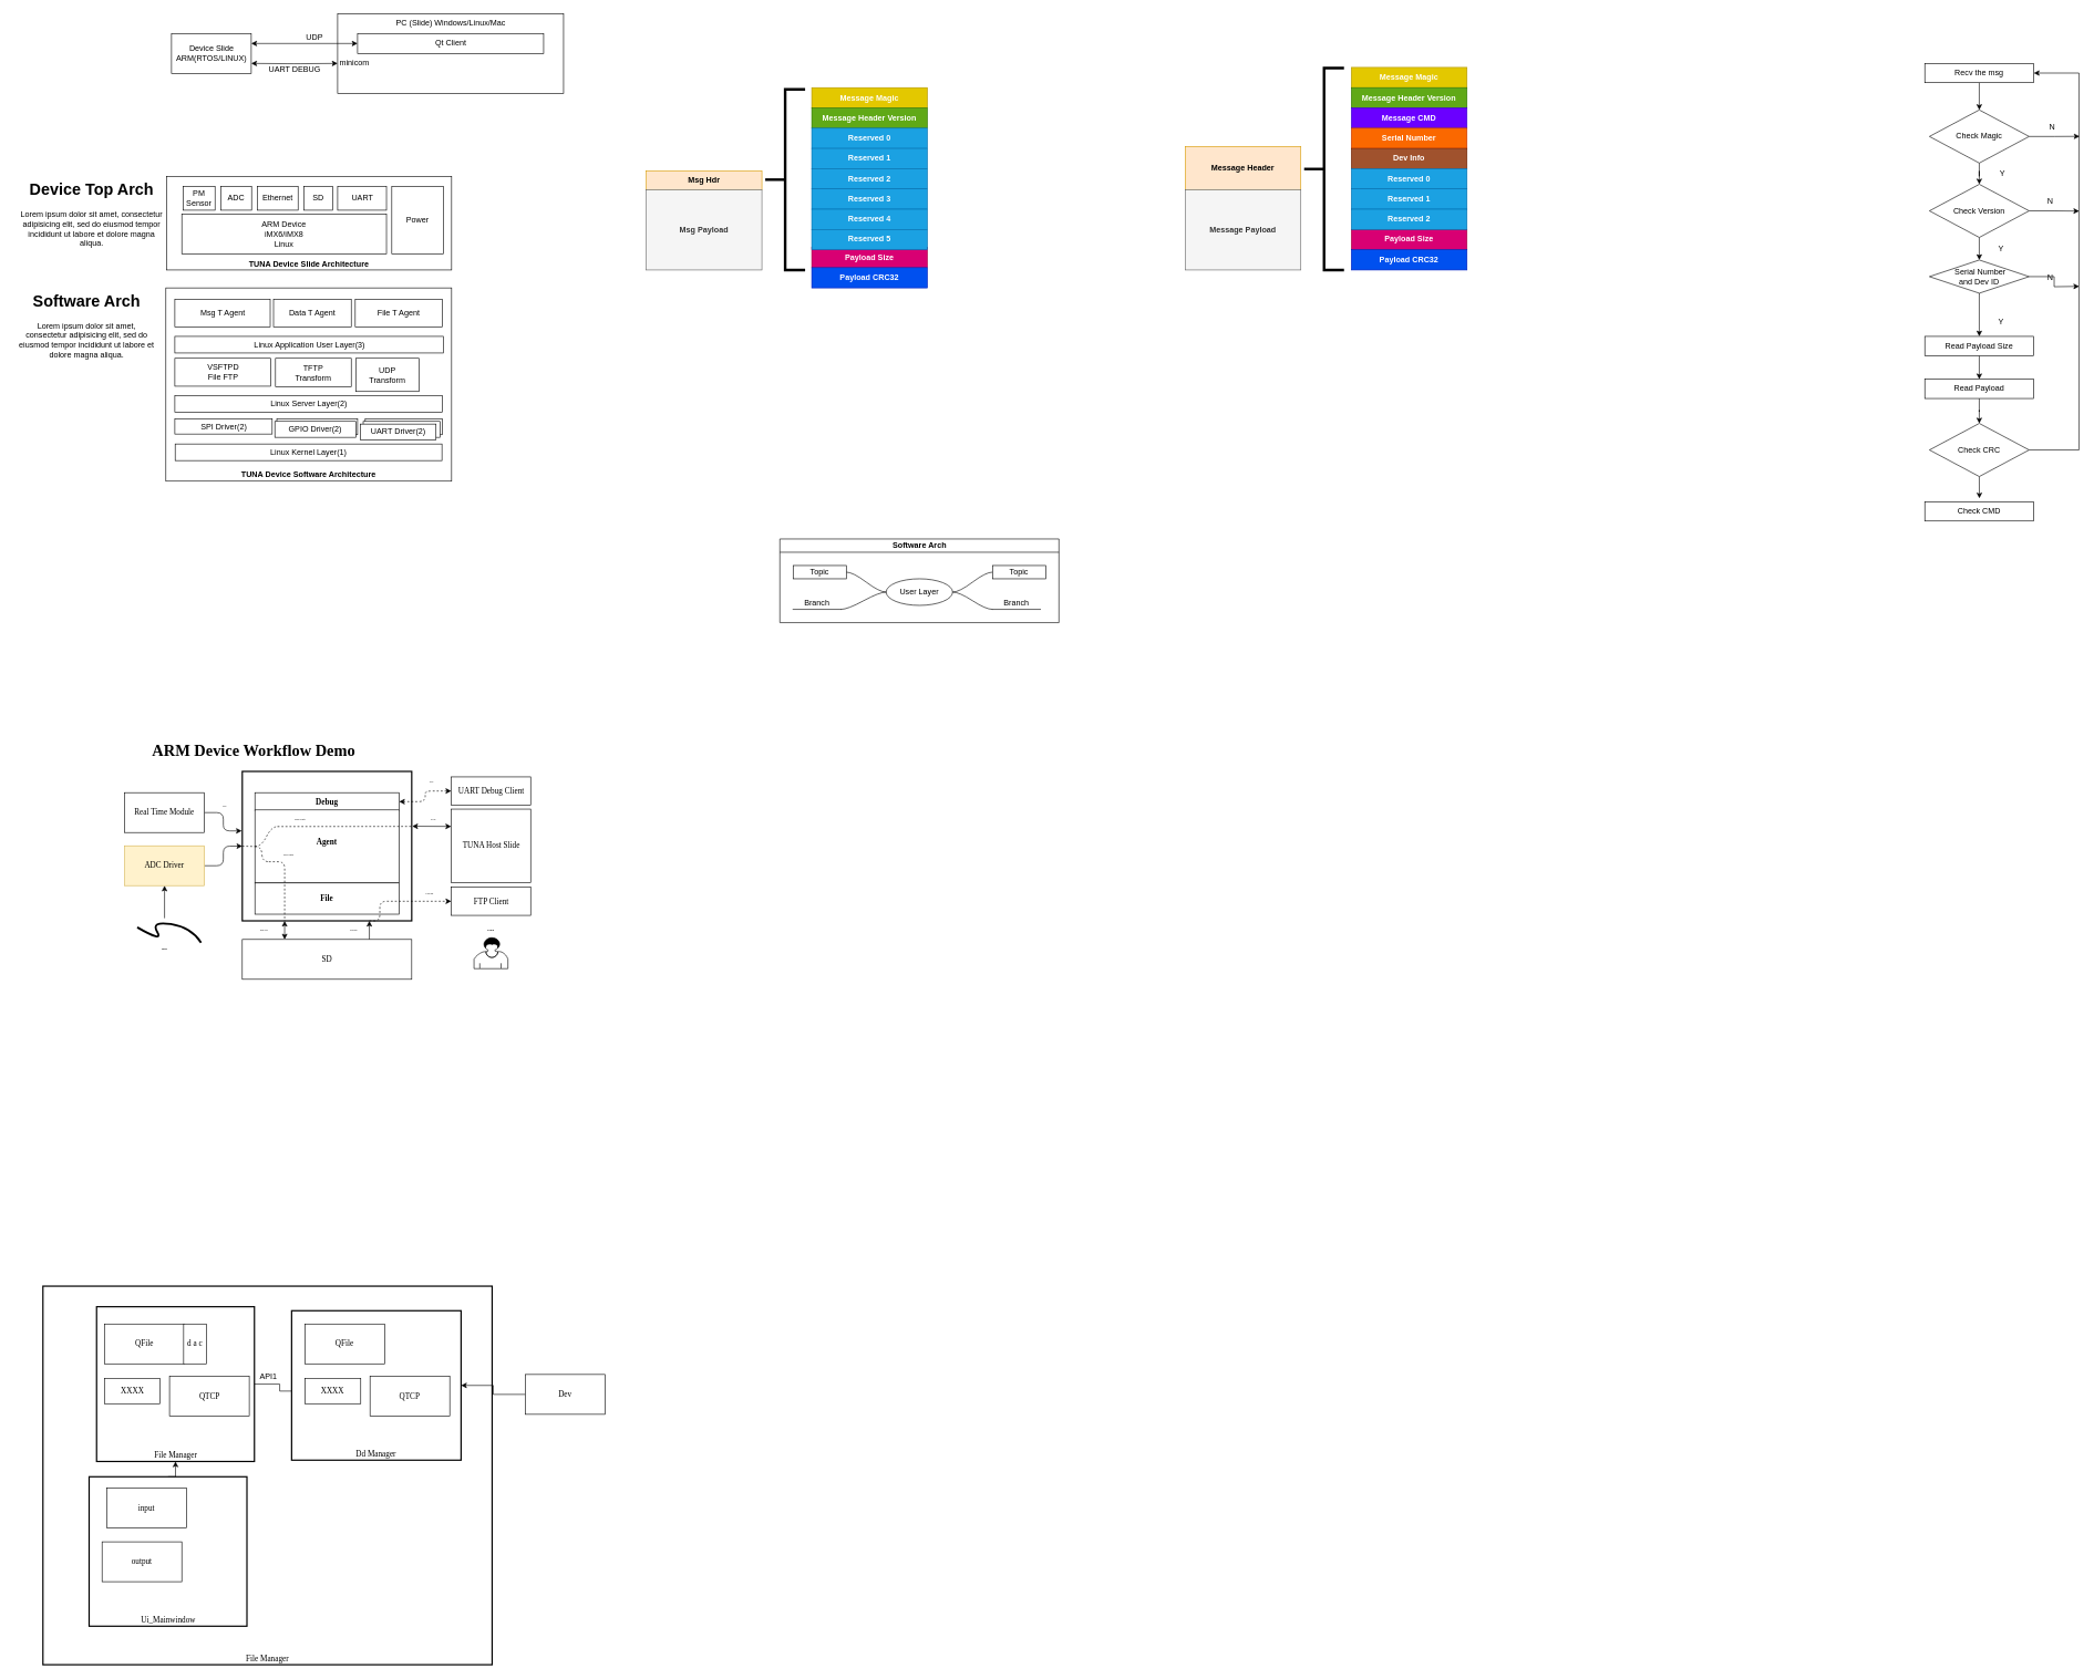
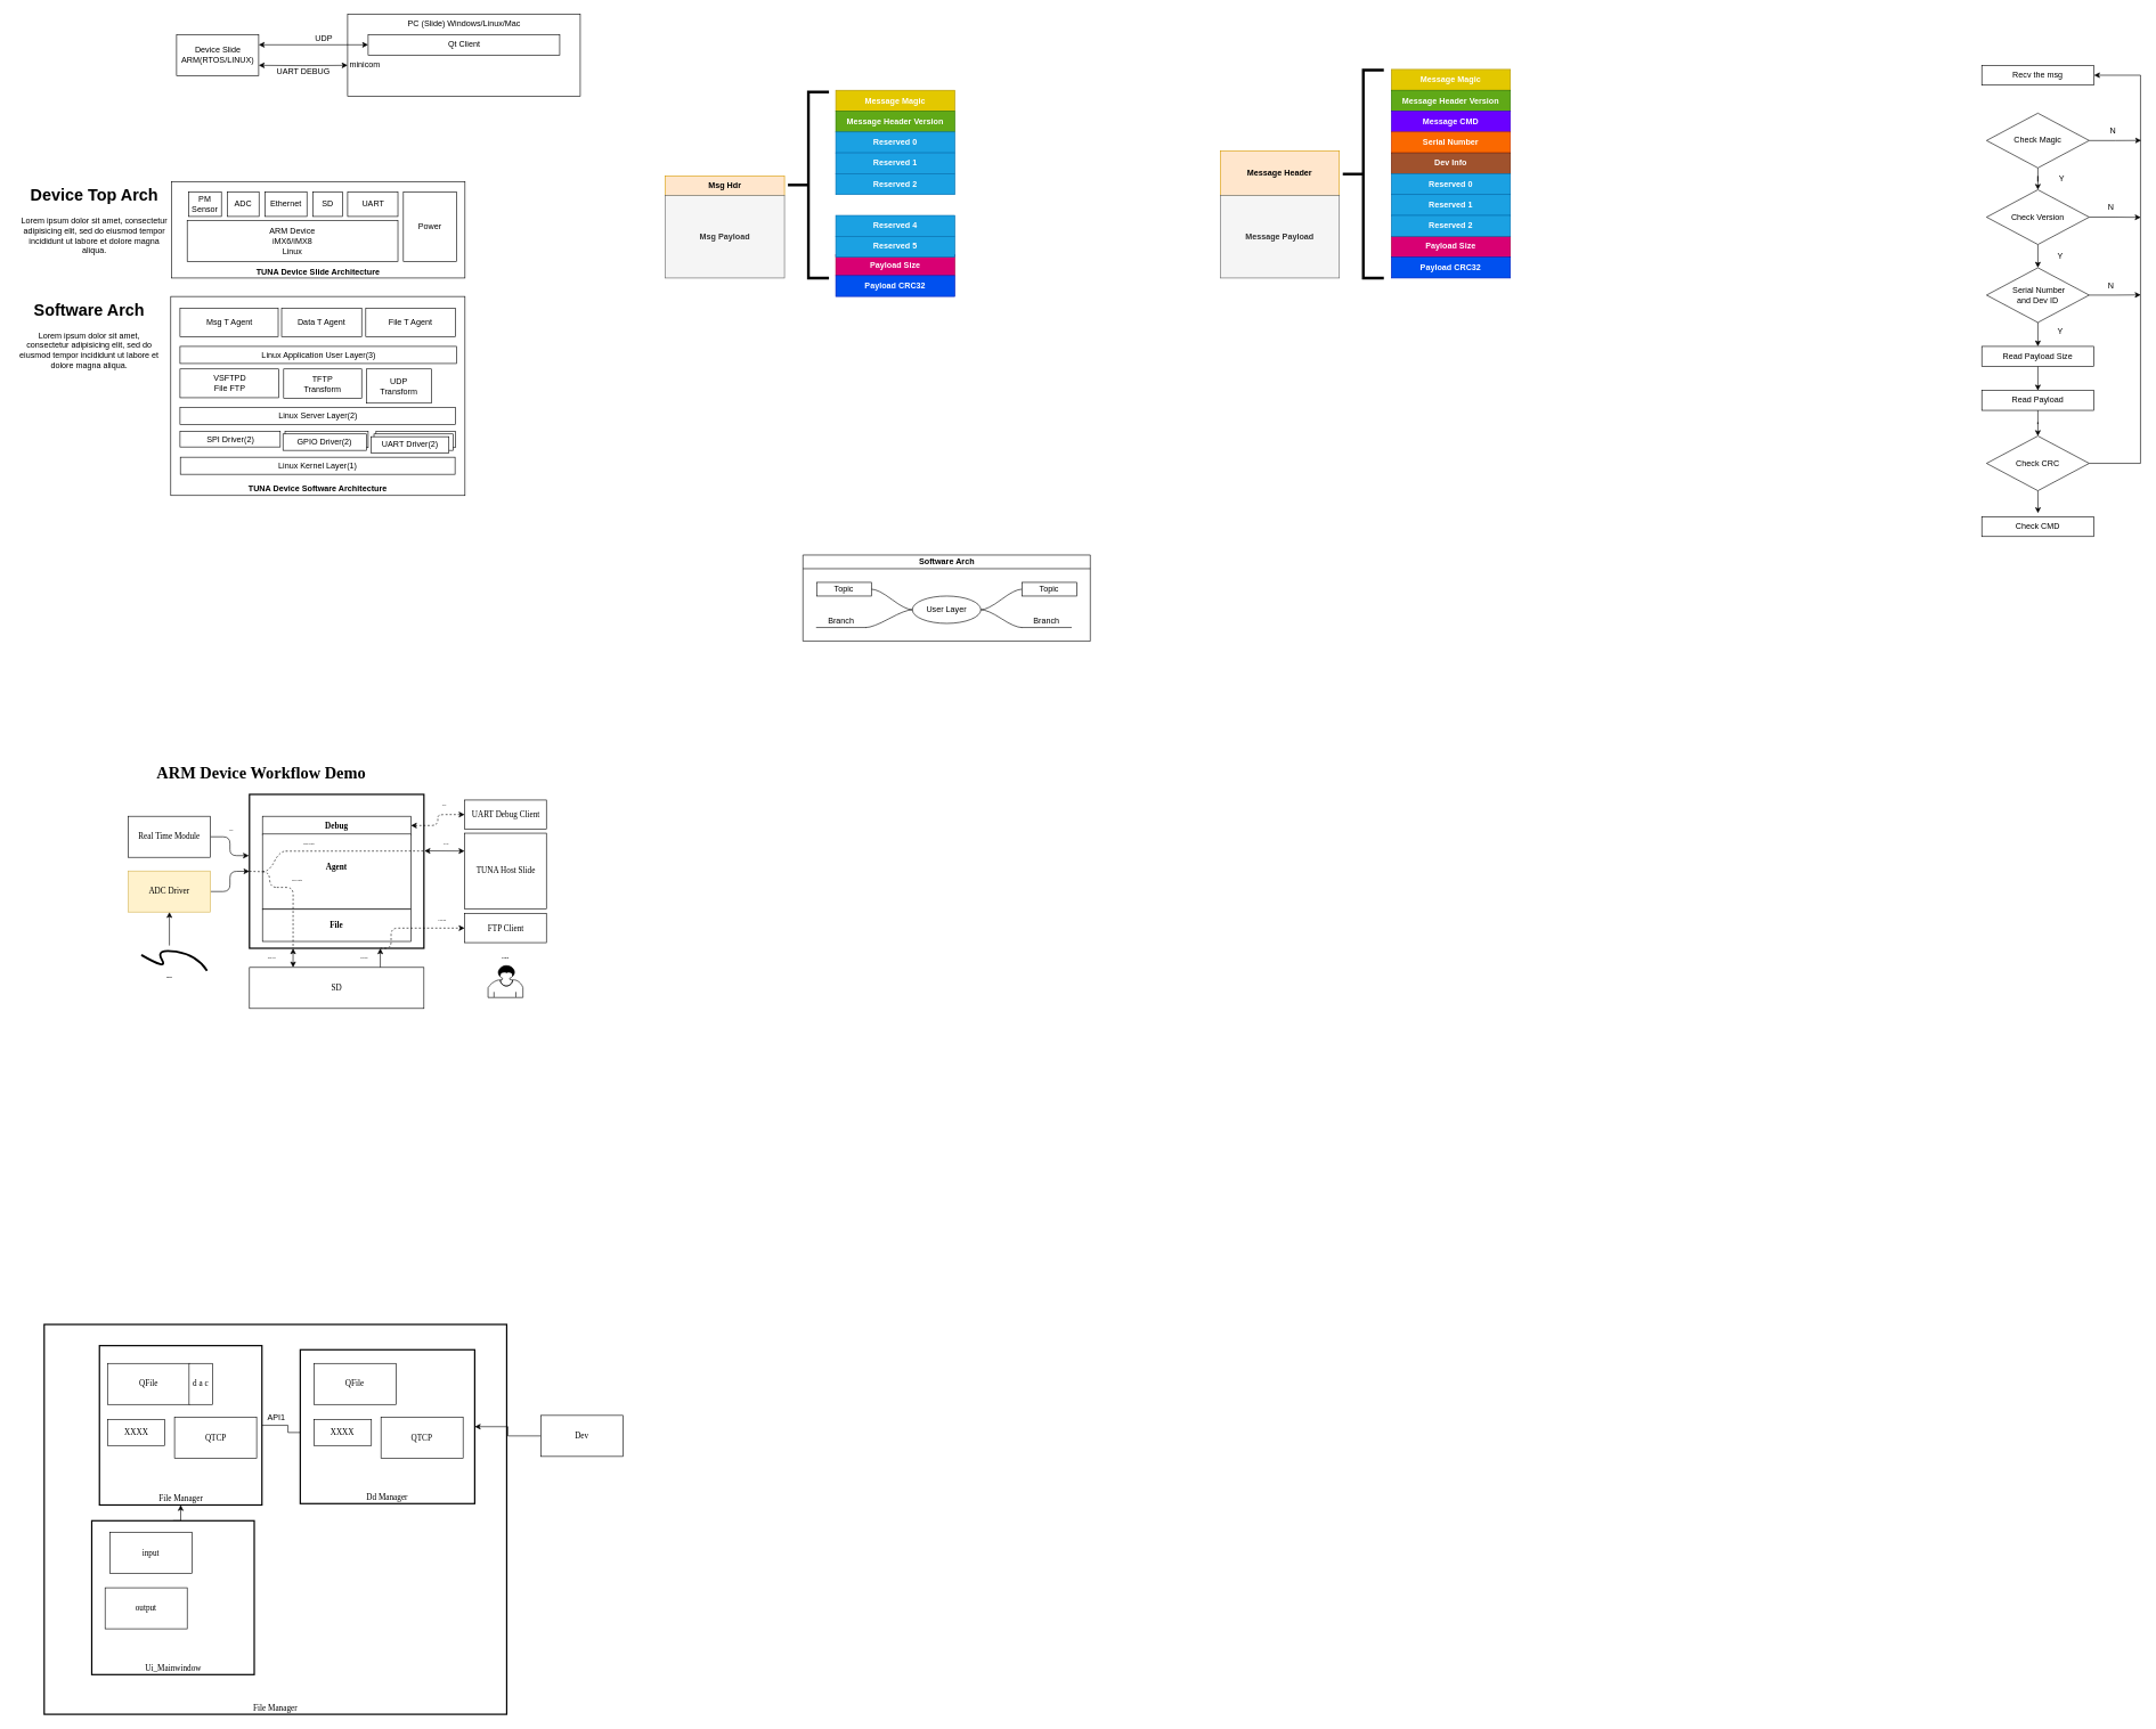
- <mxCell id="127" style="edgeStyle=orthogonalEdgeStyle;rounded=0;orthogonalLoop=1;jettySize=auto;html=1;exitX=0.5;exitY=1;exitDx=0;exitDy=0;entryX=0.5;entryY=0;entryDx=0;entryDy=0;" edge="1" parent="1" source="128" target="131"><mxGeometry relative="1" as="geometry" /></mxCell>
- <mxCell id="106" value="Reserved 3" style="rounded=0;whiteSpace=wrap;html=1;fontStyle=1;fillColor=#1ba1e2;strokeColor=#006EAF;fontColor=#ffffff;" vertex="1" parent="1"><mxGeometry x="1221" y="284" width="174" height="30.5" as="geometry" /></mxCell>
- <mxCell id="144" value="&amp;nbsp;Serial Number&lt;br&gt;and Dev ID" style="rhombus;whiteSpace=wrap;html=1;strokeWidth=1;" vertex="1" parent="1"><mxGeometry x="2903" y="391" width="150" height="50" as="geometry" /></mxCell>
+ <mxCell id="144" value="&amp;nbsp;Serial Number&lt;br&gt;and Dev ID" style="rhombus;whiteSpace=wrap;html=1;strokeWidth=1;" vertex="1" parent="1"><mxGeometry x="2903" y="391" width="150" height="80" as="geometry" /></mxCell>
